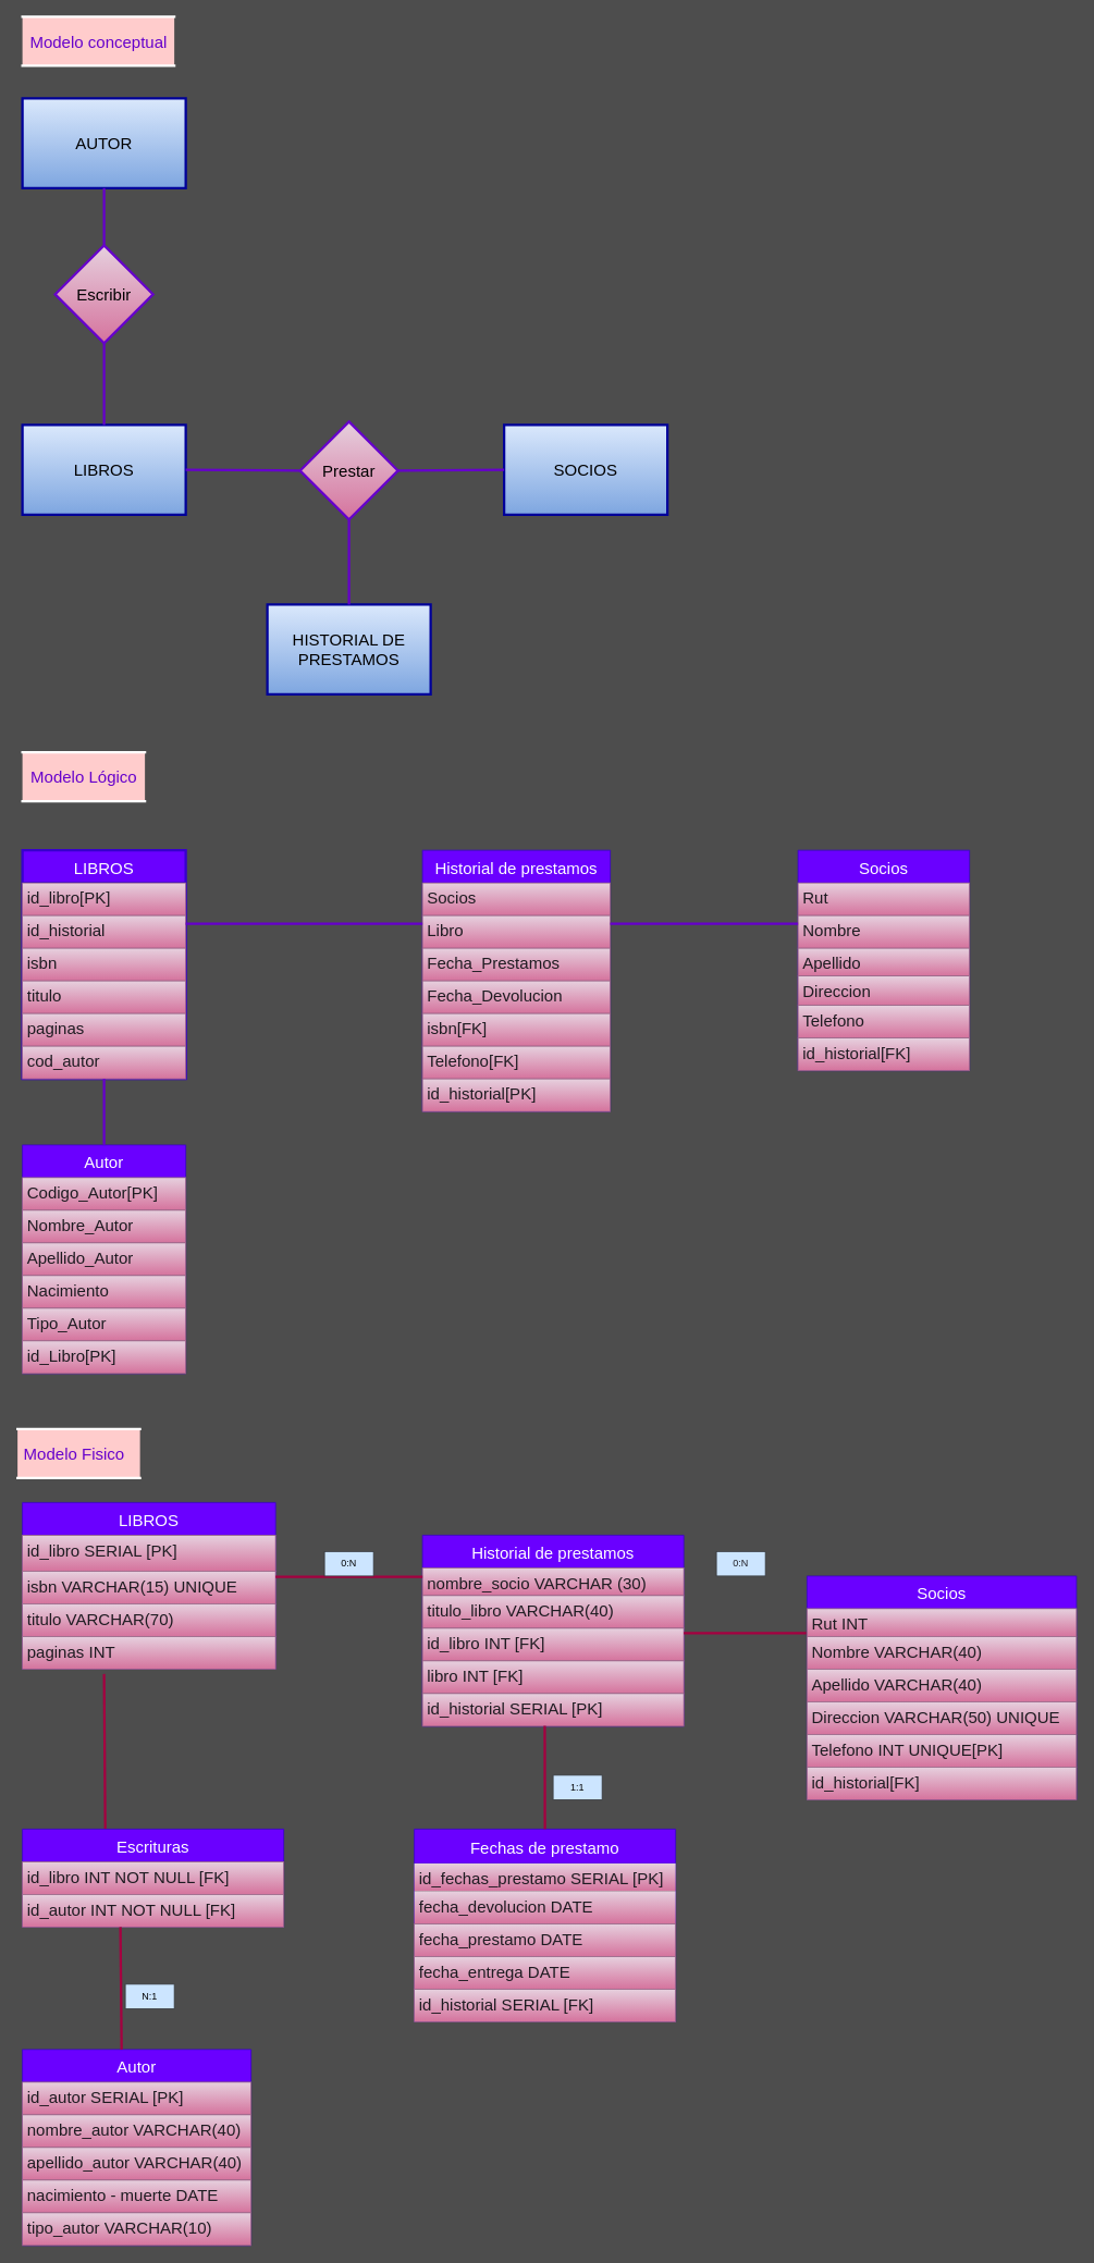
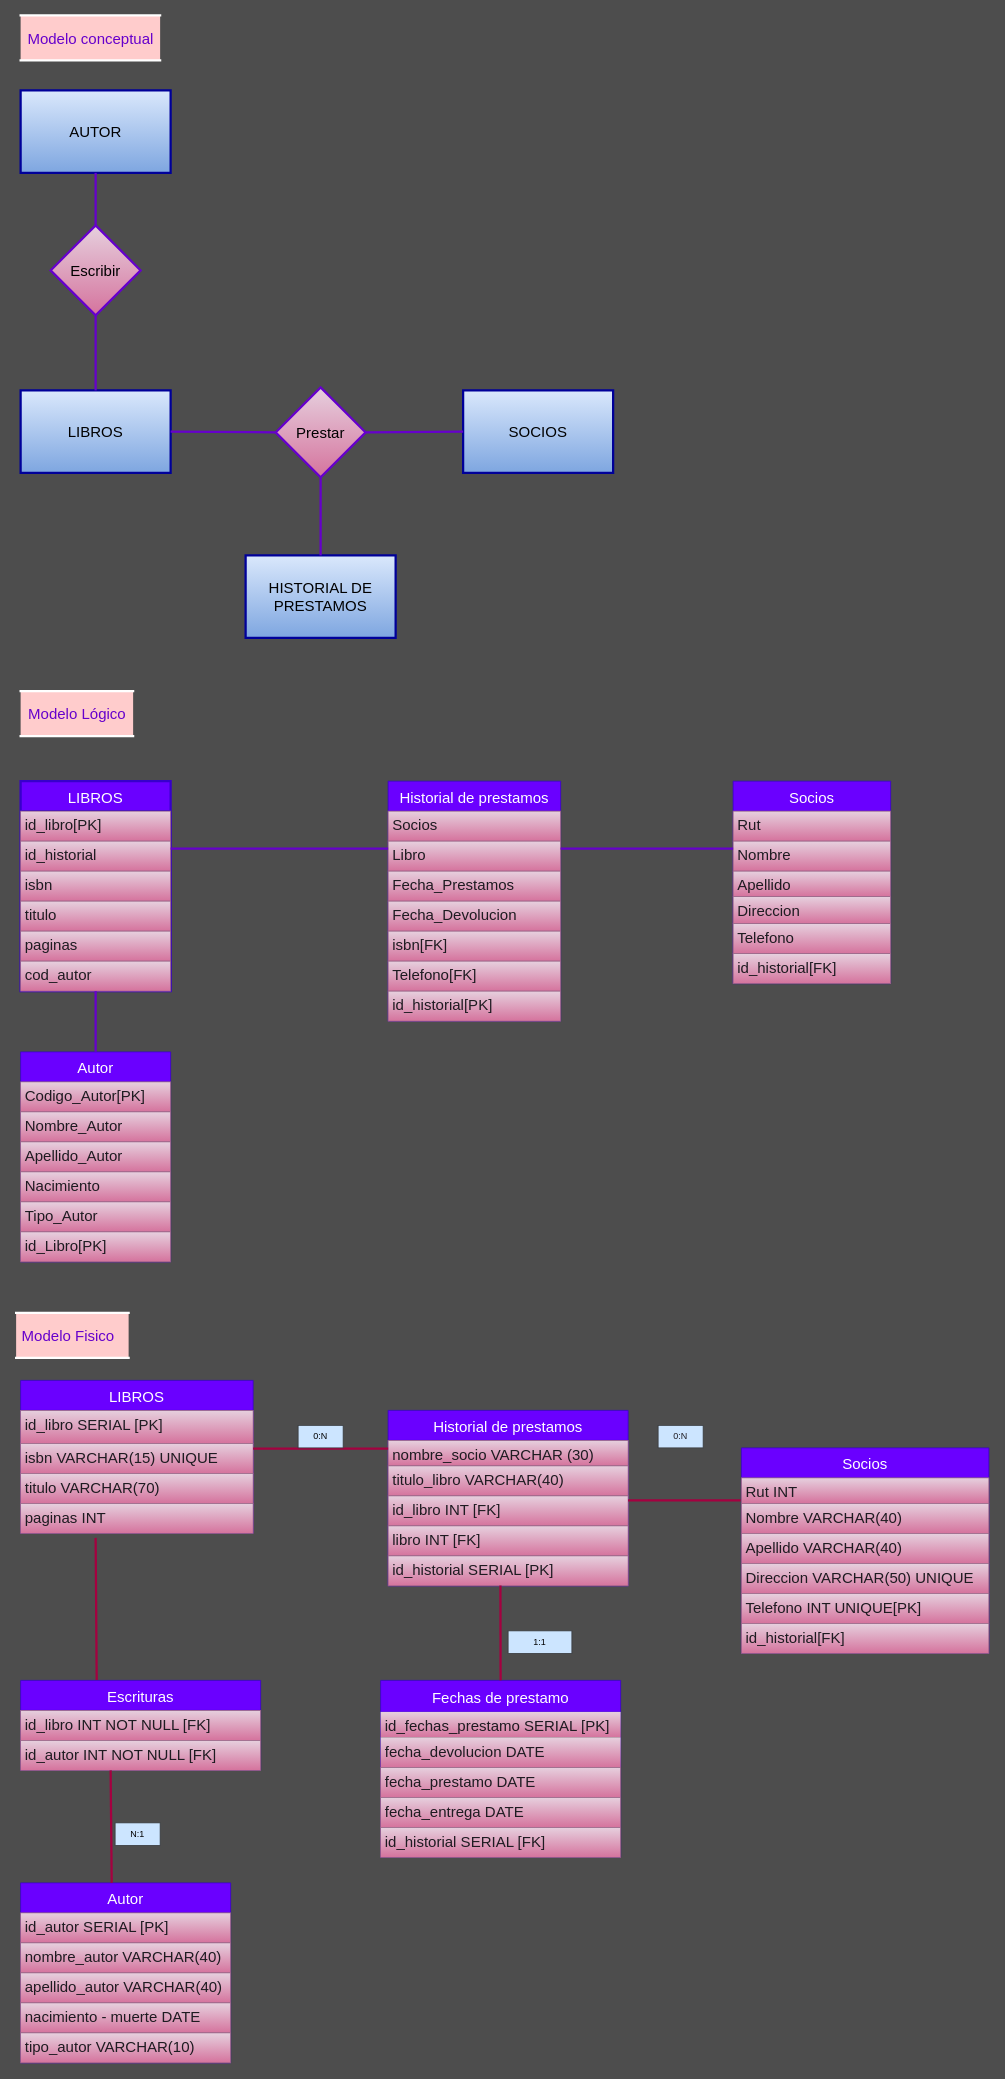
- <mxCell id="91" value="&lt;font color=&quot;#000000&quot;&gt;1:1&lt;/font&gt;" style="text;html=1;strokeColor=#36393d;fillColor=#cce5ff;align=center;verticalAlign=middle;whiteSpace=wrap;rounded=0;" vertex="1" parent="1"><mxGeometry x="677" y="2174" width="60" height="30" as="geometry" /></mxCell>
+ <mxCell id="91" value="&lt;font color=&quot;#000000&quot;&gt;1:1&lt;/font&gt;" style="text;html=1;strokeColor=#36393d;fillColor=#cce5ff;align=center;verticalAlign=middle;whiteSpace=wrap;rounded=0;" vertex="1" parent="1"><mxGeometry x="677" y="2174" width="85" height="30" as="geometry" /></mxCell>
